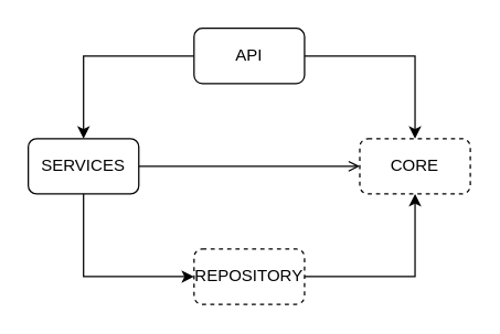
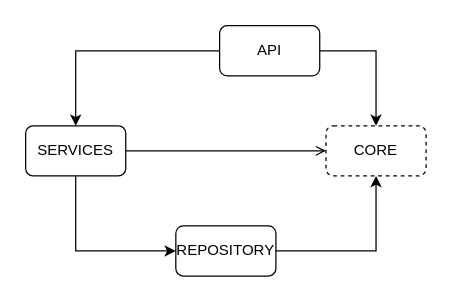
- <mxCell id="5" value="API" style="rounded=1;whiteSpace=wrap;html=1;" vertex="1" parent="1"><mxGeometry x="140" y="20" width="80" height="40" as="geometry" /></mxCell>
+ <mxCell id="5" value="API" style="rounded=1;whiteSpace=wrap;html=1;" vertex="1" parent="1"><mxGeometry x="175" y="20" width="80" height="40" as="geometry" /></mxCell>
- <mxCell id="7" value="REPOSITORY" style="rounded=1;whiteSpace=wrap;html=1;dashed=1;" vertex="1" parent="1"><mxGeometry x="140" y="180" width="80" height="40" as="geometry" /></mxCell>
+ <mxCell id="7" value="REPOSITORY" style="rounded=1;whiteSpace=wrap;html=1;" vertex="1" parent="1"><mxGeometry x="140" y="180" width="80" height="40" as="geometry" /></mxCell>
